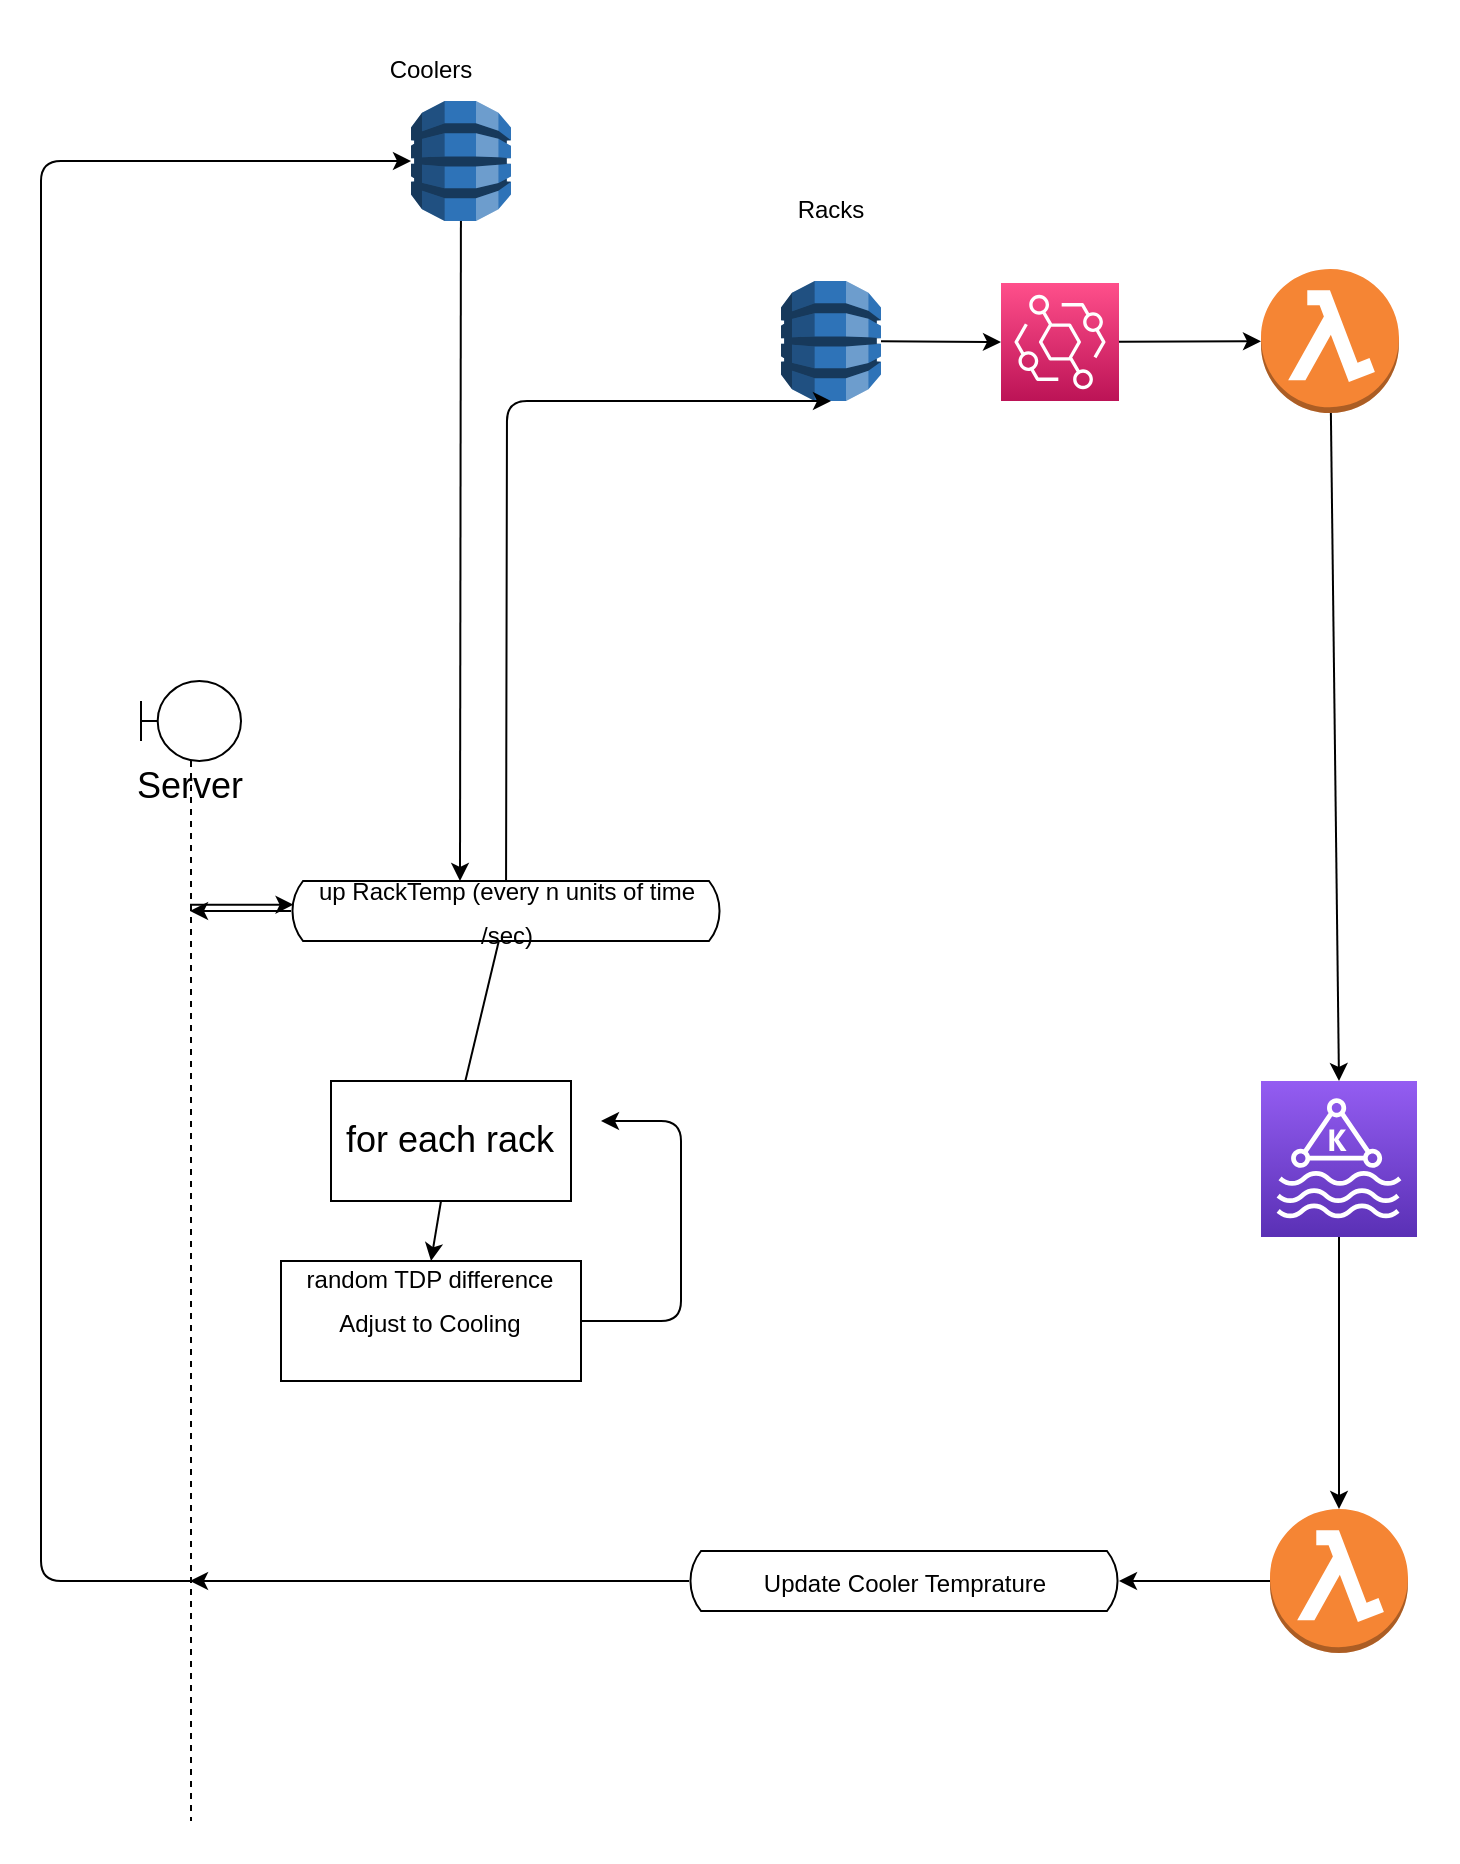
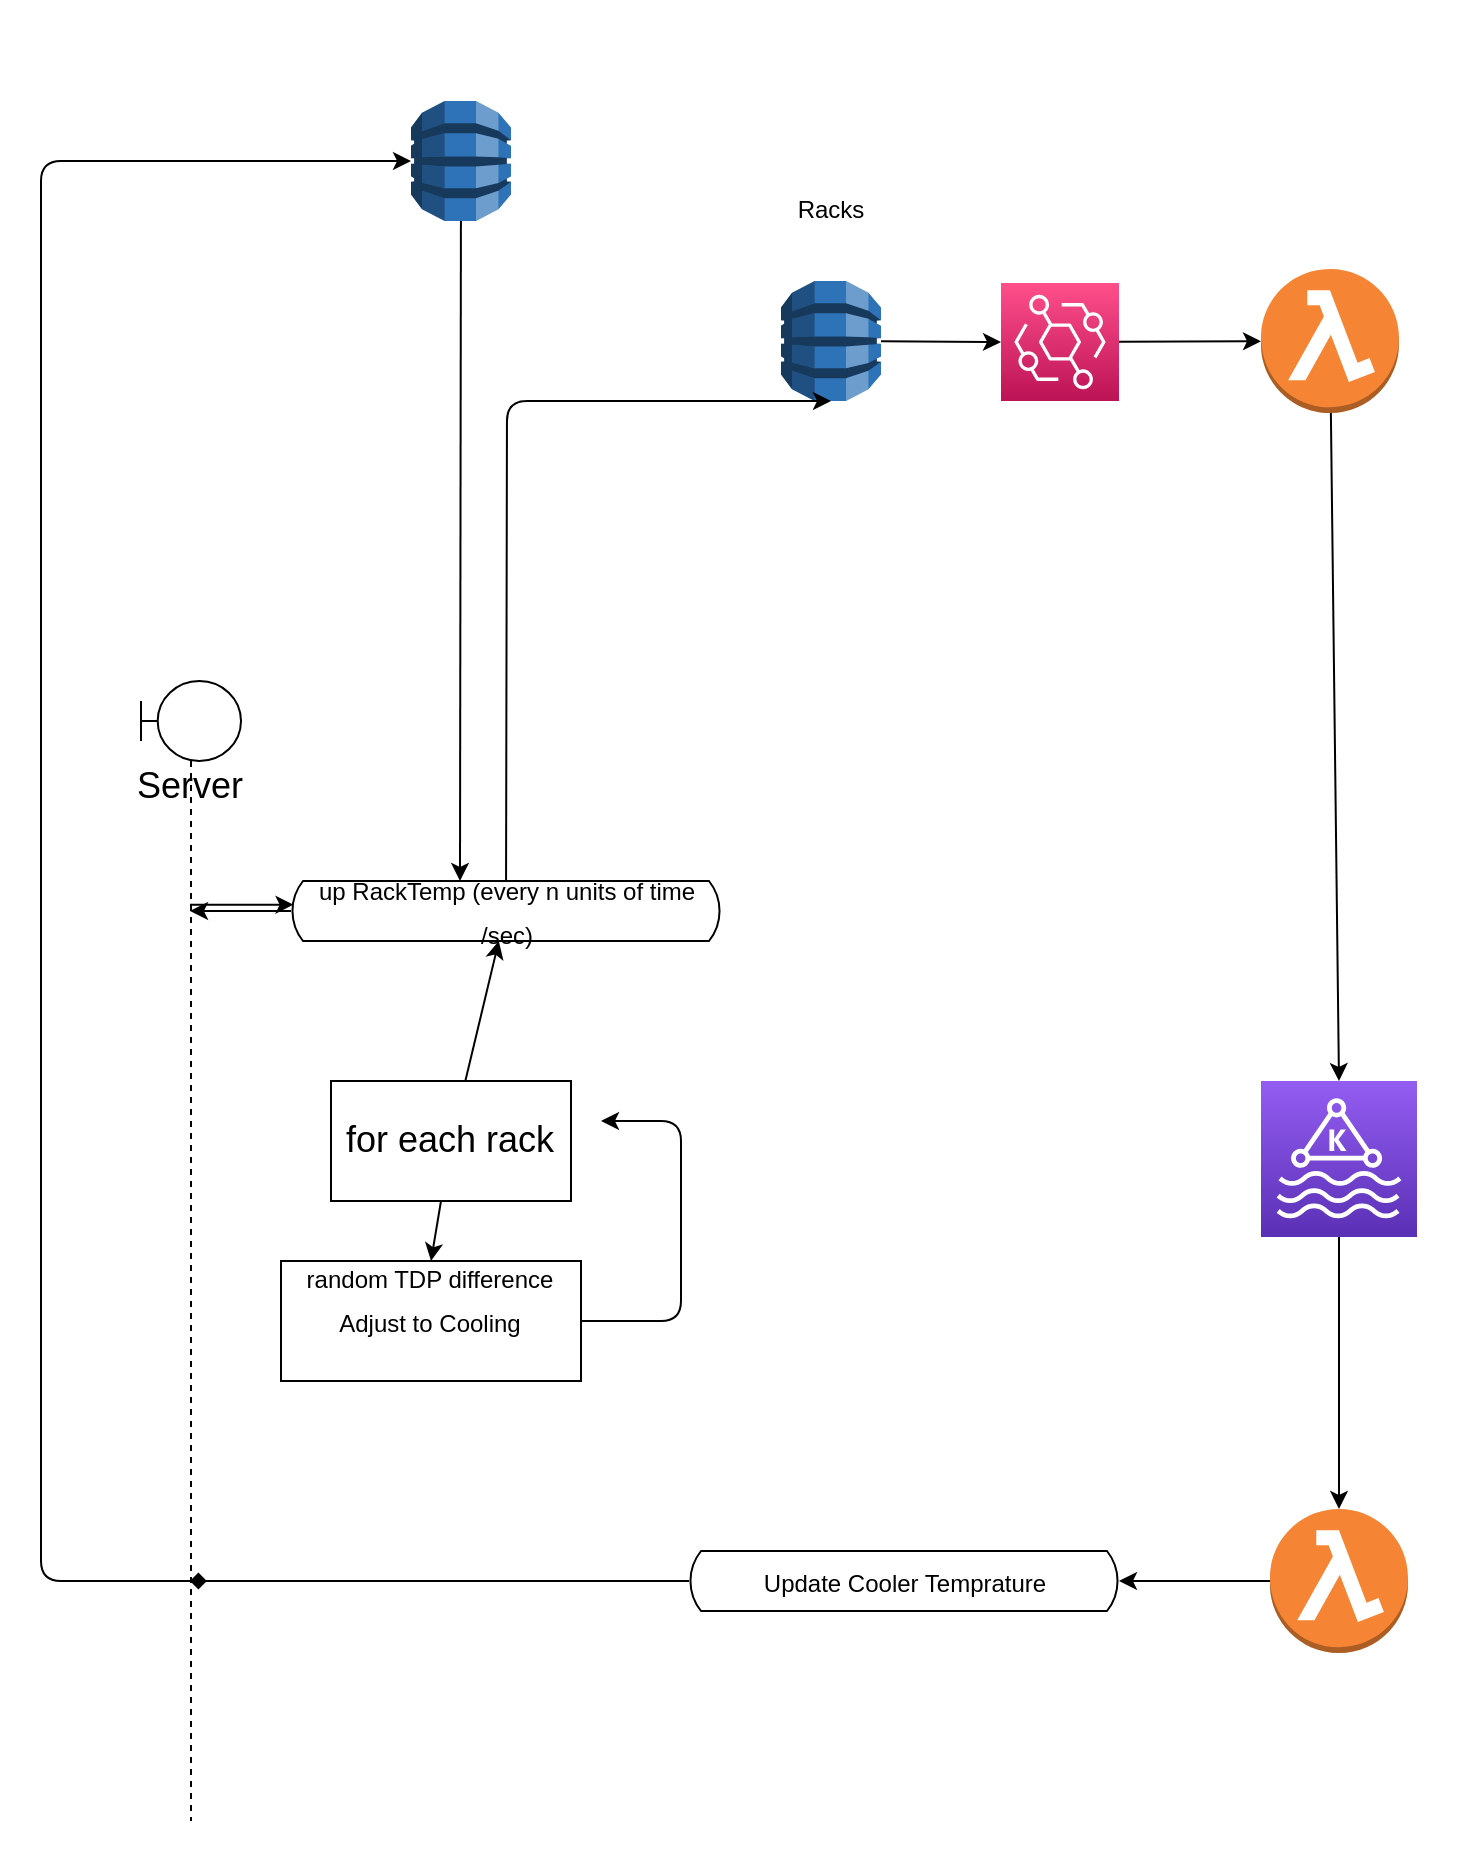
- <mxCell id="10" value="Coolers" style="text;html=1;align=center;verticalAlign=middle;resizable=0;points=[];autosize=1;strokeColor=none;fillColor=none;" vertex="1" parent="1"><mxGeometry x="185" y="20" width="60" height="30" as="geometry" /></mxCell>
- <mxCell id="20" value="" style="edgeStyle=none;html=1;fontSize=12;endArrow=none;" edge="1" parent="1" source="21" target="16"><mxGeometry relative="1" as="geometry" /></mxCell>
+ <mxCell id="20" value="" style="edgeStyle=none;html=1;fontSize=12;" edge="1" parent="1" source="21" target="16"><mxGeometry relative="1" as="geometry" /></mxCell>
- <mxCell id="30" style="edgeStyle=none;html=1;fontSize=12;" edge="1" parent="1" source="31" target="13"><mxGeometry relative="1" as="geometry" /></mxCell>
+ <mxCell id="30" style="edgeStyle=none;html=1;fontSize=12;endArrow=diamond;" edge="1" parent="1" source="31" target="13"><mxGeometry relative="1" as="geometry" /></mxCell>
